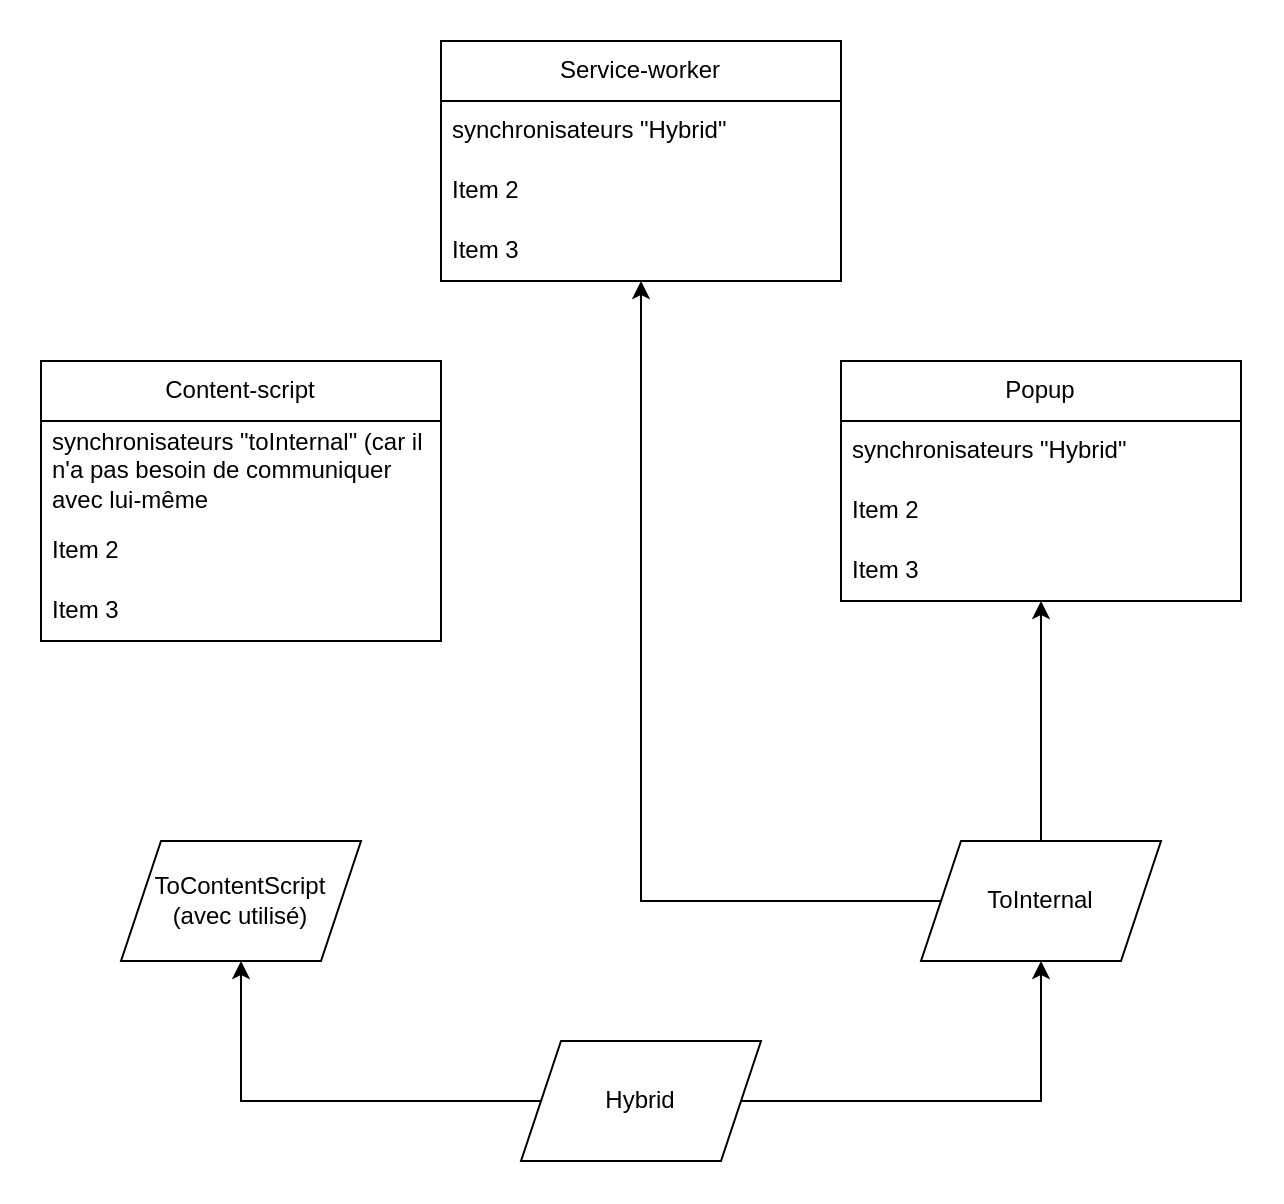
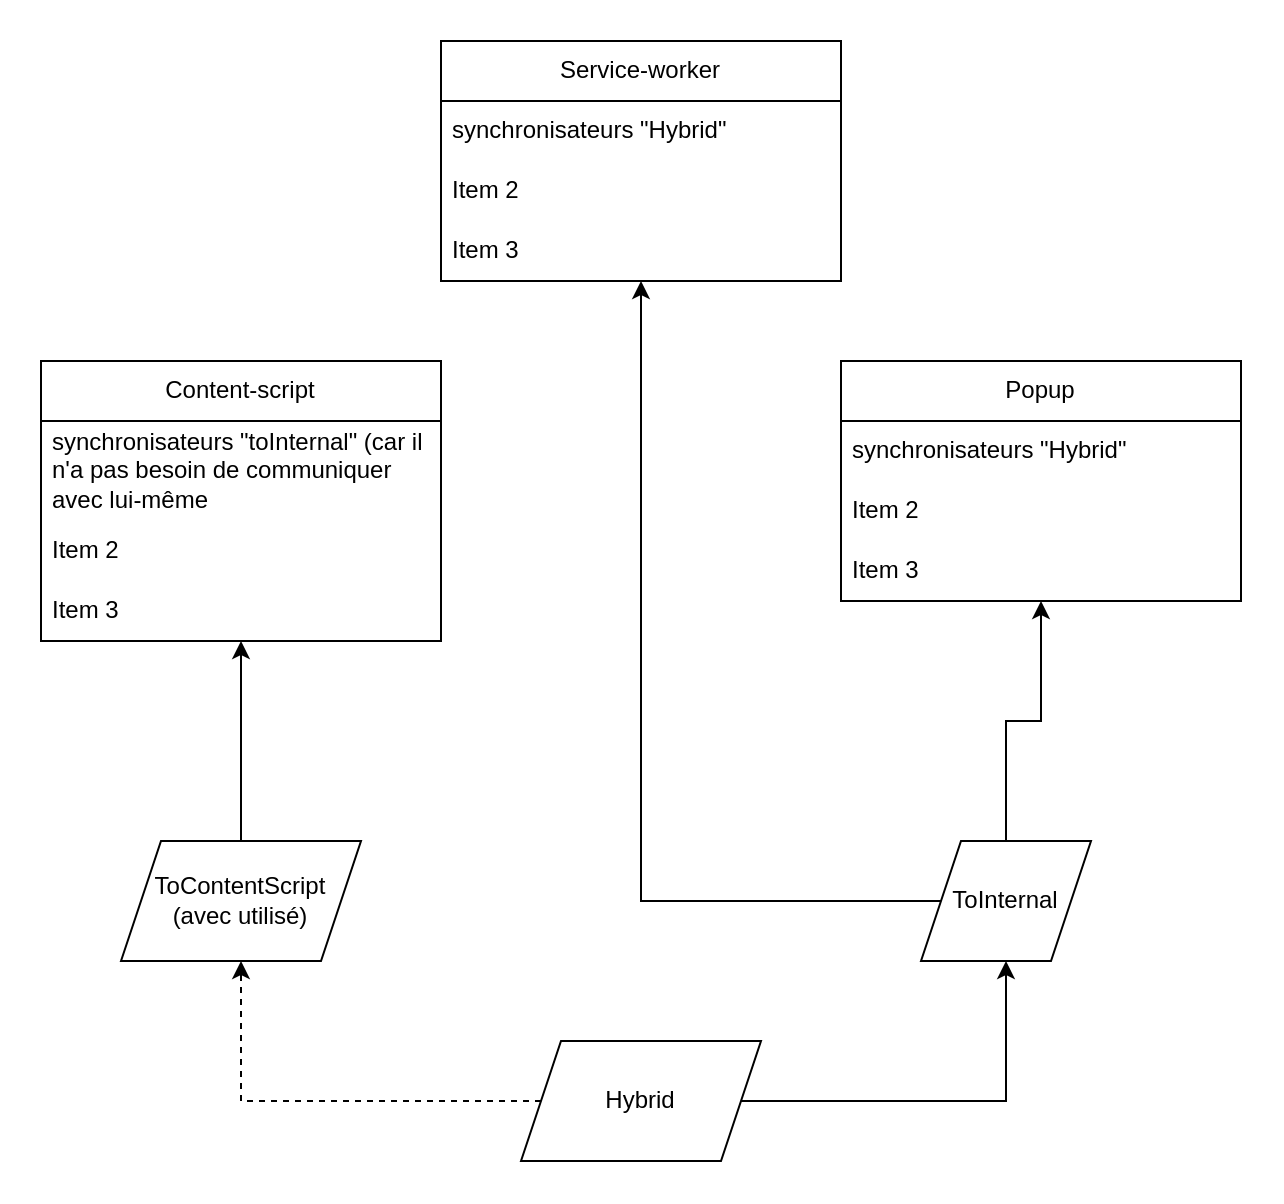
+ <mxCell id="17" style="edgeStyle=orthogonalEdgeStyle;rounded=0;orthogonalLoop=1;jettySize=auto;html=1;" edge="1" parent="1" source="18" target="6"><mxGeometry relative="1" as="geometry" /></mxCell>
- <mxCell id="16" value="ToInternal" style="shape=parallelogram;perimeter=parallelogramPerimeter;whiteSpace=wrap;html=1;fixedSize=1;" vertex="1" parent="1"><mxGeometry x="460" y="420" width="120" height="60" as="geometry" /></mxCell>
+ <mxCell id="16" value="ToInternal" style="shape=parallelogram;perimeter=parallelogramPerimeter;whiteSpace=wrap;html=1;fixedSize=1;" vertex="1" parent="1"><mxGeometry x="460" y="420" width="85" height="60" as="geometry" /></mxCell>
- <mxCell id="20" style="edgeStyle=orthogonalEdgeStyle;rounded=0;orthogonalLoop=1;jettySize=auto;html=1;entryX=0.5;entryY=1;entryDx=0;entryDy=0;" edge="1" parent="1" source="21" target="18"><mxGeometry relative="1" as="geometry" /></mxCell>
+ <mxCell id="20" style="edgeStyle=orthogonalEdgeStyle;rounded=0;orthogonalLoop=1;jettySize=auto;html=1;entryX=0.5;entryY=1;entryDx=0;entryDy=0;dashed=1;" edge="1" parent="1" source="21" target="18"><mxGeometry relative="1" as="geometry" /></mxCell>
